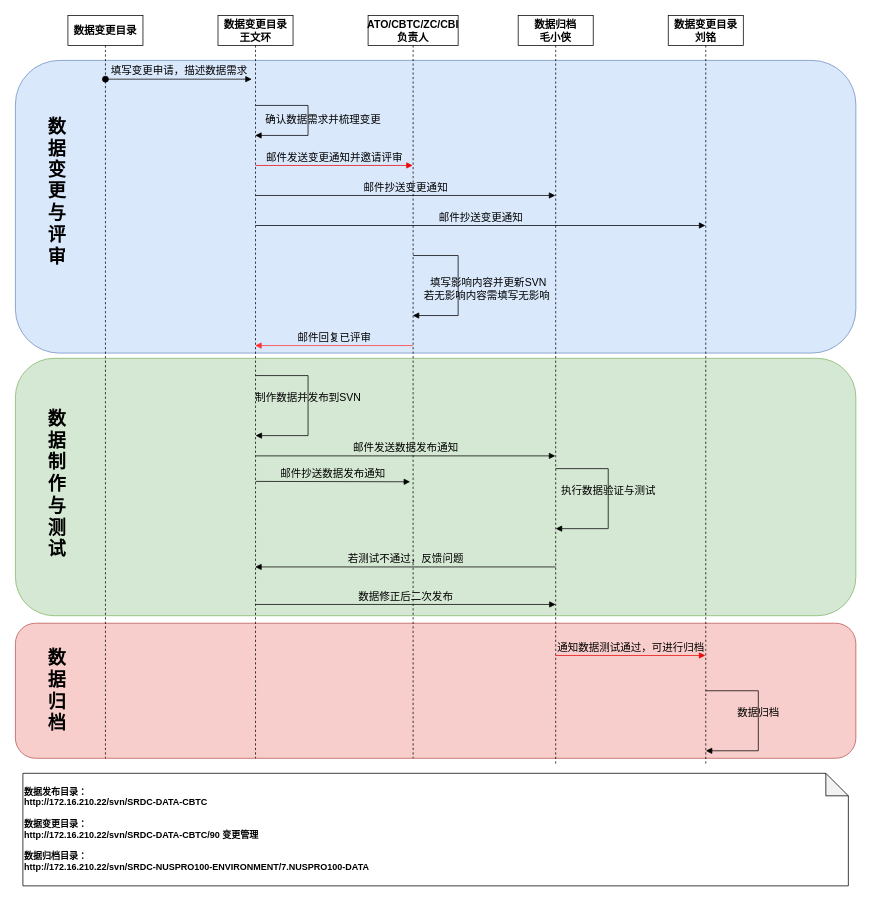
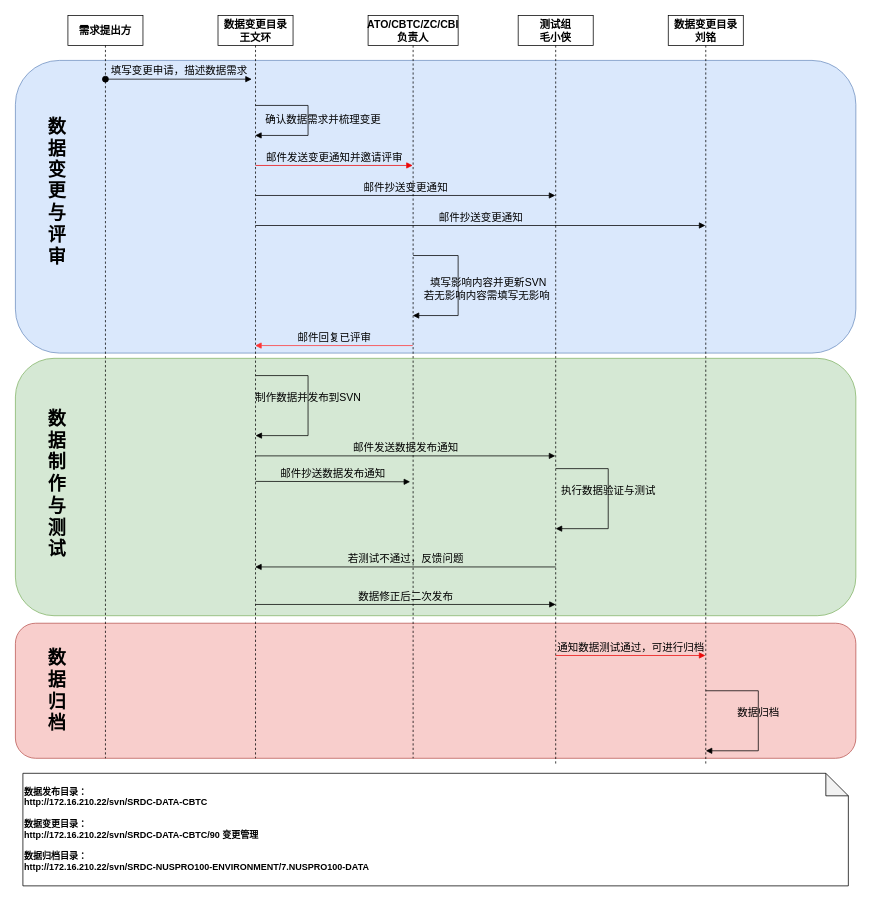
- <mxCell id="5" value="&lt;b&gt;数据变更目录&lt;/b&gt;" style="shape=umlLifeline;perimeter=lifelinePerimeter;whiteSpace=wrap;html=1;container=1;dropTarget=0;collapsible=0;recursiveResize=0;outlineConnect=0;portConstraint=eastwest;newEdgeStyle={&quot;curved&quot;:0,&quot;rounded&quot;:0};fontSize=14;labelBackgroundColor=none;" vertex="1" parent="1"><mxGeometry x="90" y="20" width="100" height="990" as="geometry" /></mxCell>
+ <mxCell id="5" value="&lt;b&gt;需求提出方&lt;/b&gt;" style="shape=umlLifeline;perimeter=lifelinePerimeter;whiteSpace=wrap;html=1;container=1;dropTarget=0;collapsible=0;recursiveResize=0;outlineConnect=0;portConstraint=eastwest;newEdgeStyle={&quot;curved&quot;:0,&quot;rounded&quot;:0};fontSize=14;labelBackgroundColor=none;" vertex="1" parent="1"><mxGeometry x="90" y="20" width="100" height="990" as="geometry" /></mxCell>
- <mxCell id="11" value="&lt;b&gt;数据归档&lt;br style=&quot;font-size: 14px;&quot;&gt;毛小侠&lt;br&gt;&lt;/b&gt;" style="shape=umlLifeline;perimeter=lifelinePerimeter;whiteSpace=wrap;html=1;container=1;dropTarget=0;collapsible=0;recursiveResize=0;outlineConnect=0;portConstraint=eastwest;newEdgeStyle={&quot;curved&quot;:0,&quot;rounded&quot;:0};fontSize=14;labelBackgroundColor=none;" vertex="1" parent="1"><mxGeometry x="690" y="20" width="100" height="1000" as="geometry" /></mxCell>
+ <mxCell id="11" value="&lt;b&gt;测试组&lt;br style=&quot;font-size: 14px;&quot;&gt;毛小侠&lt;br&gt;&lt;/b&gt;" style="shape=umlLifeline;perimeter=lifelinePerimeter;whiteSpace=wrap;html=1;container=1;dropTarget=0;collapsible=0;recursiveResize=0;outlineConnect=0;portConstraint=eastwest;newEdgeStyle={&quot;curved&quot;:0,&quot;rounded&quot;:0};fontSize=14;labelBackgroundColor=none;" vertex="1" parent="1"><mxGeometry x="690" y="20" width="100" height="1000" as="geometry" /></mxCell>
